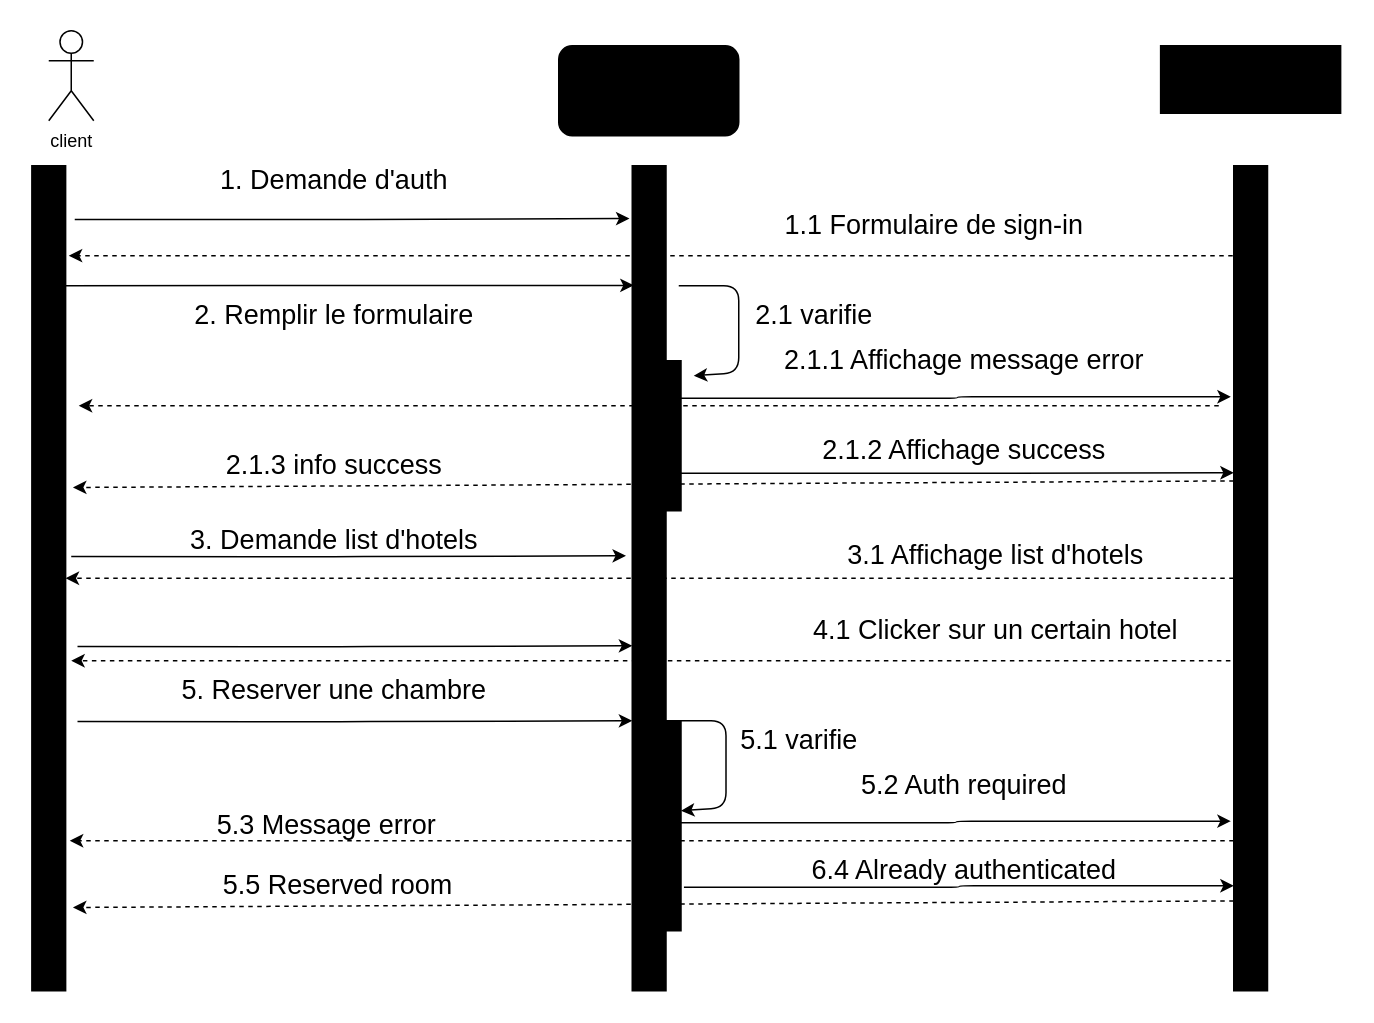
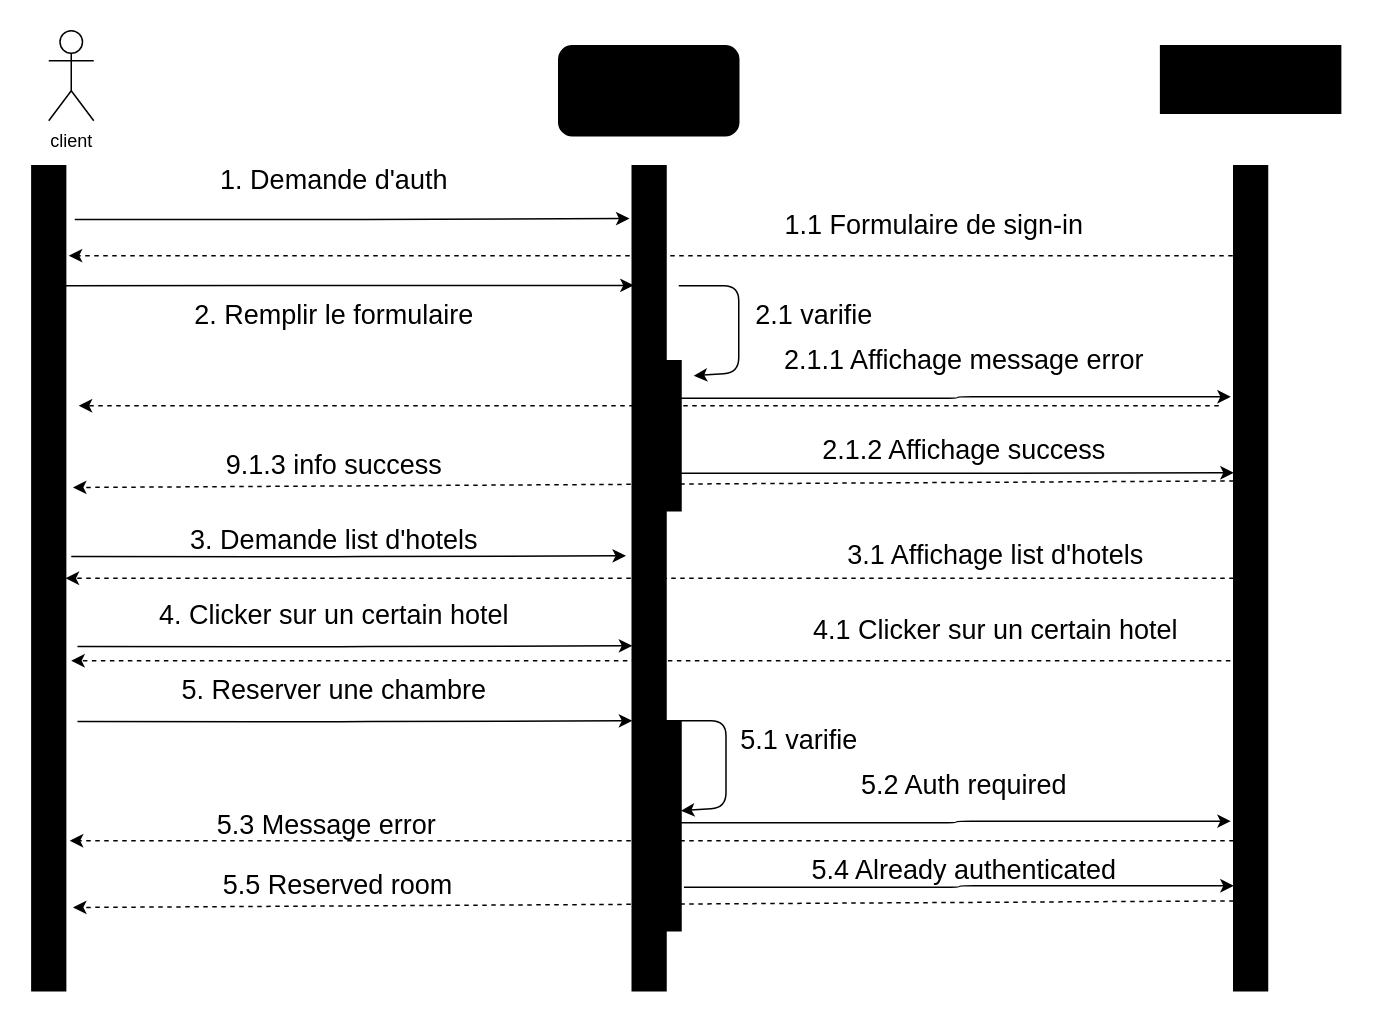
- <mxCell id="22" value="2.1.3 info success" style="text;html=1;align=center;verticalAlign=middle;resizable=0;points=[];autosize=1;strokeColor=none;fillColor=none;fontSize=18;" vertex="1" parent="1"><mxGeometry x="137" y="290" width="170" height="40" as="geometry" /></mxCell>
+ <mxCell id="22" value="9.1.3 info success" style="text;html=1;align=center;verticalAlign=middle;resizable=0;points=[];autosize=1;strokeColor=none;fillColor=none;fontSize=18;" vertex="1" parent="1"><mxGeometry x="137" y="290" width="170" height="40" as="geometry" /></mxCell>
+ <mxCell id="27" value="4. Clicker sur un certain hotel" style="text;html=1;align=center;verticalAlign=middle;resizable=0;points=[];autosize=1;strokeColor=none;fillColor=none;fontSize=18;" vertex="1" parent="1"><mxGeometry x="92" y="390" width="260" height="40" as="geometry" /></mxCell>
- <mxCell id="42" value="6.4 Already authenticated" style="text;html=1;align=center;verticalAlign=middle;resizable=0;points=[];autosize=1;strokeColor=none;fillColor=none;fontSize=18;" vertex="1" parent="1"><mxGeometry x="527" y="560" width="230" height="40" as="geometry" /></mxCell>
+ <mxCell id="42" value="5.4 Already authenticated" style="text;html=1;align=center;verticalAlign=middle;resizable=0;points=[];autosize=1;strokeColor=none;fillColor=none;fontSize=18;" vertex="1" parent="1"><mxGeometry x="527" y="560" width="230" height="40" as="geometry" /></mxCell>
